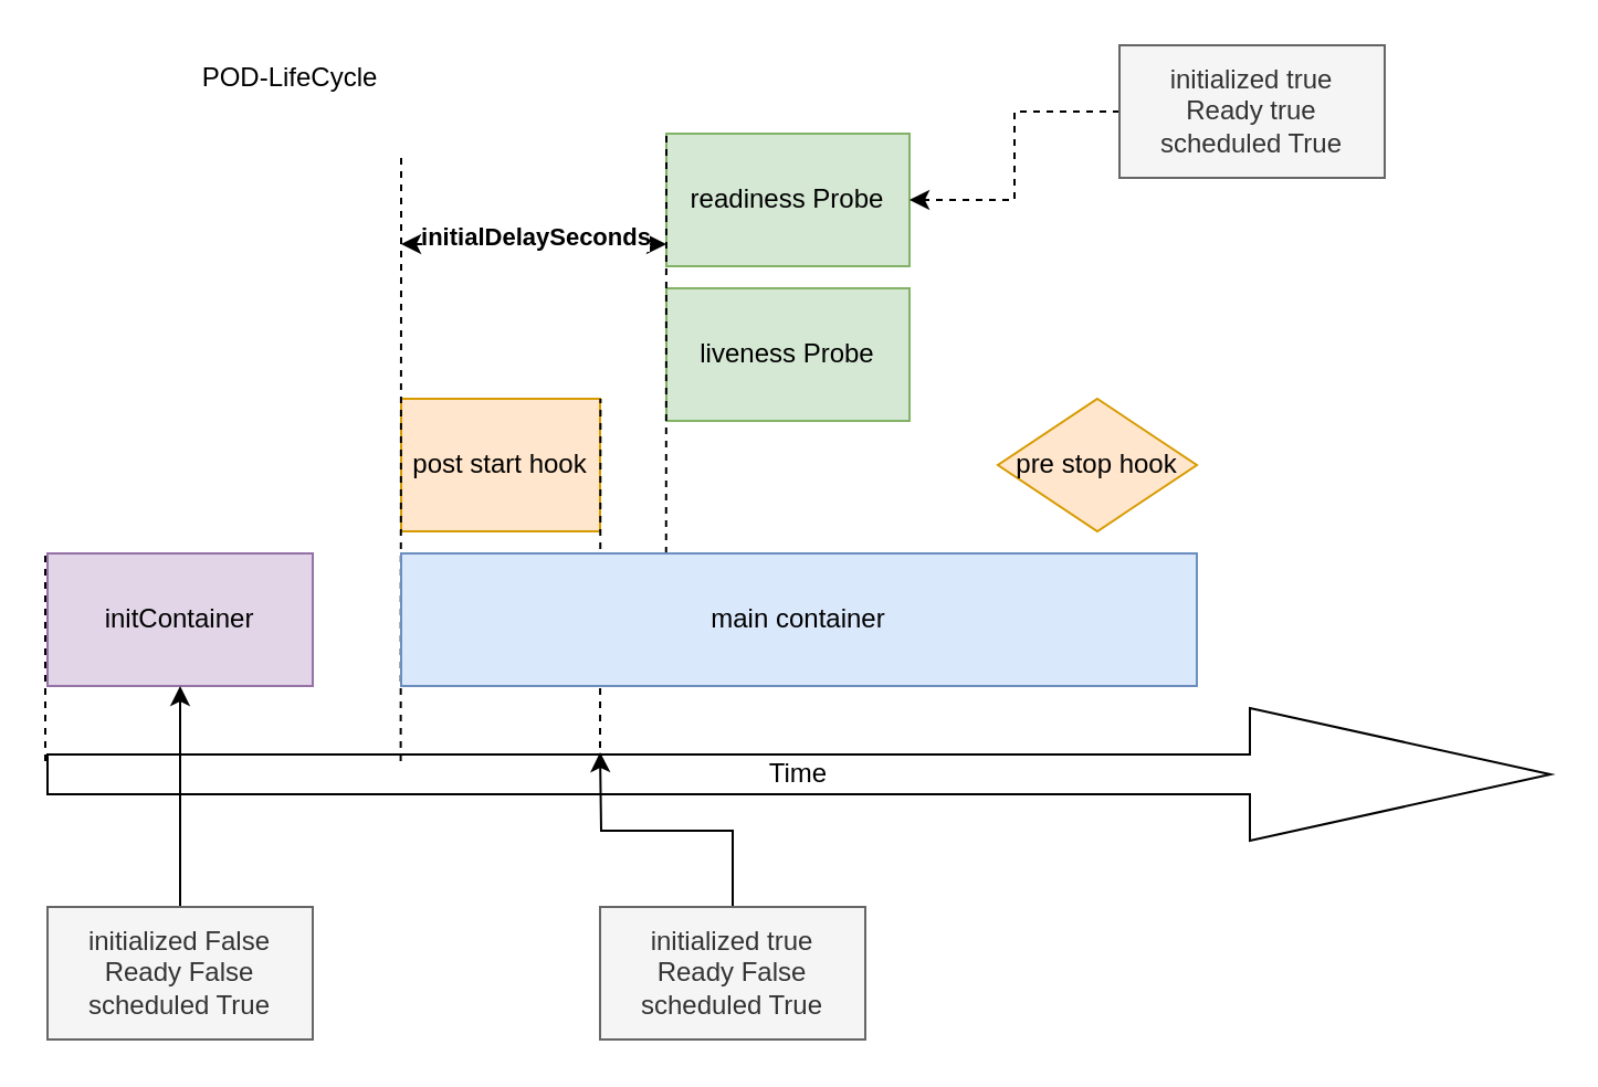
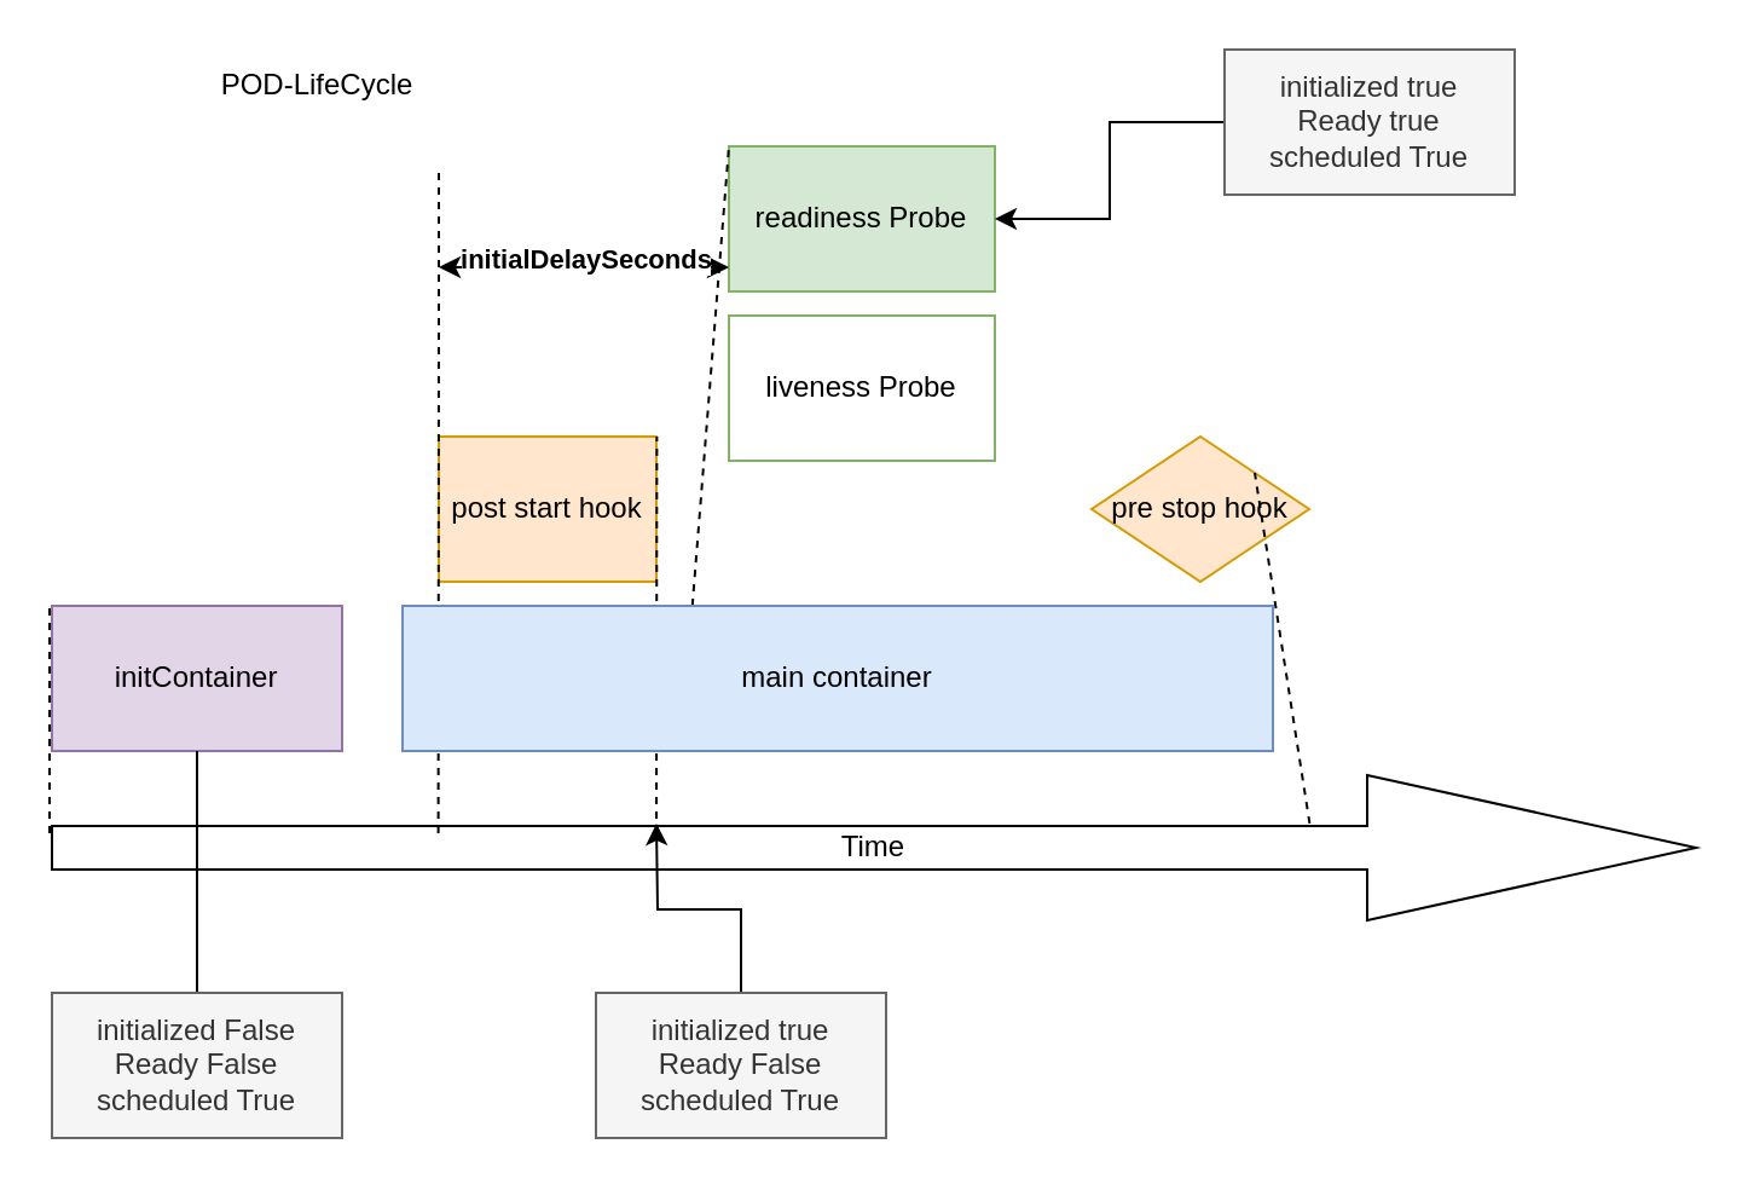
- <mxCell id="21" style="edgeStyle=orthogonalEdgeStyle;rounded=0;orthogonalLoop=1;jettySize=auto;html=1;entryX=1;entryY=0.5;entryDx=0;entryDy=0;dashed=1;" edge="1" parent="1" source="22" target="7"><mxGeometry relative="1" as="geometry" /></mxCell>
+ <mxCell id="21" style="edgeStyle=orthogonalEdgeStyle;rounded=0;orthogonalLoop=1;jettySize=auto;html=1;entryX=1;entryY=0.5;entryDx=0;entryDy=0;" edge="1" parent="1" source="22" target="7"><mxGeometry relative="1" as="geometry" /></mxCell>
- <mxCell id="8" value="liveness Probe" style="rounded=0;whiteSpace=wrap;html=1;fillColor=#d5e8d4;strokeColor=#82b366;" vertex="1" parent="1"><mxGeometry x="301" y="130" width="110" height="60" as="geometry" /></mxCell>
+ <mxCell id="8" value="liveness Probe" style="rounded=0;whiteSpace=wrap;html=1;fillColor=#ffffff;strokeColor=#82b366;" vertex="1" parent="1"><mxGeometry x="301" y="130" width="110" height="60" as="geometry" /></mxCell>
+ <mxCell id="14" value="" style="endArrow=none;dashed=1;html=1;rounded=0;entryX=1;entryY=0;entryDx=0;entryDy=0;exitX=0.765;exitY=0.333;exitDx=0;exitDy=0;exitPerimeter=0;" edge="1" parent="1" source="2" target="6"><mxGeometry width="50" height="50" relative="1" as="geometry"><mxPoint x="371" y="370" as="sourcePoint" /><mxPoint x="421" y="320" as="targetPoint" /></mxGeometry></mxCell>
- <mxCell id="13" value="main container" style="rounded=0;whiteSpace=wrap;html=1;fillColor=#dae8fc;strokeColor=#6c8ebf;" vertex="1" parent="1"><mxGeometry x="181" y="250" width="360" height="60" as="geometry" /></mxCell>
+ <mxCell id="13" value="main container" style="rounded=0;whiteSpace=wrap;html=1;fillColor=#dae8fc;strokeColor=#6c8ebf;" vertex="1" parent="1"><mxGeometry x="166" y="250" width="360" height="60" as="geometry" /></mxCell>
- <mxCell id="17" style="edgeStyle=orthogonalEdgeStyle;rounded=0;orthogonalLoop=1;jettySize=auto;html=1;" edge="1" parent="1" source="18" target="4"><mxGeometry relative="1" as="geometry" /></mxCell>
+ <mxCell id="17" style="edgeStyle=orthogonalEdgeStyle;rounded=0;orthogonalLoop=1;jettySize=auto;html=1;endArrow=none;" edge="1" parent="1" source="18" target="4"><mxGeometry relative="1" as="geometry" /></mxCell>
- <mxCell id="20" value="initialized true&lt;br&gt;Ready False&lt;br&gt;scheduled True" style="rounded=0;whiteSpace=wrap;html=1;fillColor=#f5f5f5;fontColor=#333333;strokeColor=#666666;" vertex="1" parent="1"><mxGeometry x="271" y="410" width="120" height="60" as="geometry" /></mxCell>
+ <mxCell id="20" value="initialized true&lt;br&gt;Ready False&lt;br&gt;scheduled True" style="rounded=0;whiteSpace=wrap;html=1;fillColor=#f5f5f5;fontColor=#333333;strokeColor=#666666;" vertex="1" parent="1"><mxGeometry x="246" y="410" width="120" height="60" as="geometry" /></mxCell>
